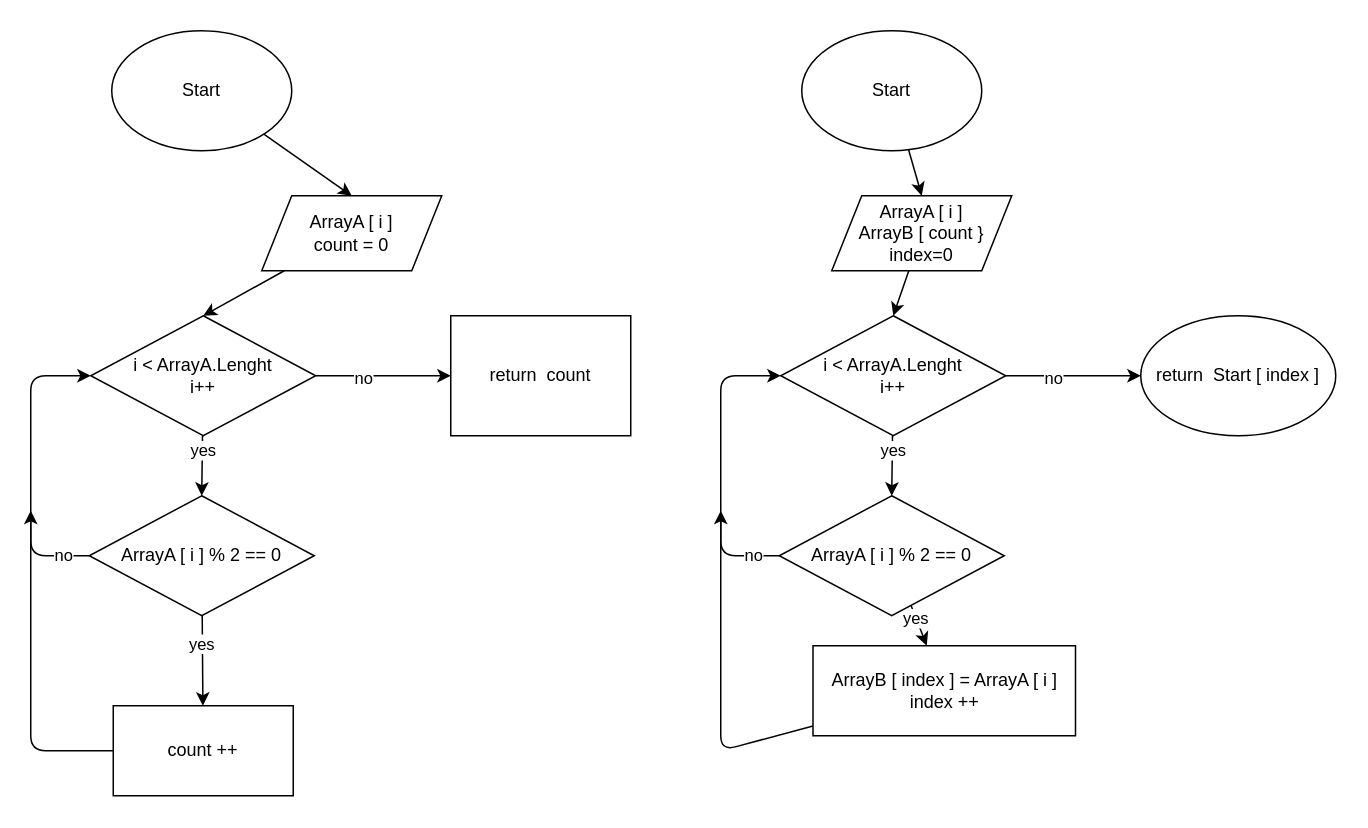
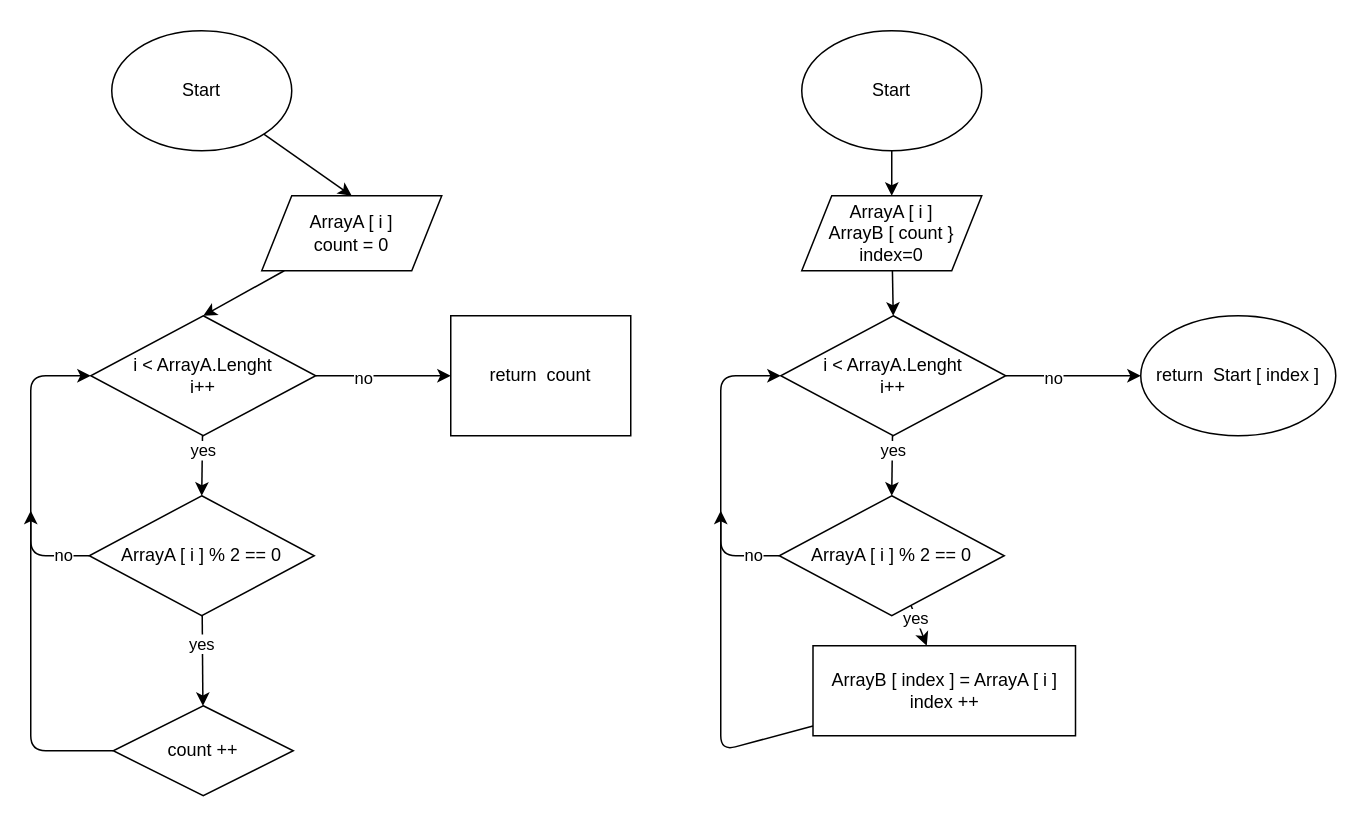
- <mxCell id="22" value="ArrayA [ i ]&lt;br&gt;ArrayB [ count }&lt;br&gt;index=0" style="shape=parallelogram;perimeter=parallelogramPerimeter;whiteSpace=wrap;html=1;fixedSize=1;" vertex="1" parent="1"><mxGeometry x="554" y="130" width="120" height="50" as="geometry" /></mxCell>
+ <mxCell id="22" value="ArrayA [ i ]&lt;br&gt;ArrayB [ count }&lt;br&gt;index=0" style="shape=parallelogram;perimeter=parallelogramPerimeter;whiteSpace=wrap;html=1;fixedSize=1;" vertex="1" parent="1"><mxGeometry x="534" y="130" width="120" height="50" as="geometry" /></mxCell>
- <mxCell id="17" value="count ++" style="rounded=0;whiteSpace=wrap;html=1;" parent="1" vertex="1"><mxGeometry x="75" y="470" width="120" height="60" as="geometry" /></mxCell>
+ <mxCell id="17" value="count ++" style="rhombus;whiteSpace=wrap;html=1;" parent="1" vertex="1"><mxGeometry x="75" y="470" width="120" height="60" as="geometry" /></mxCell>
